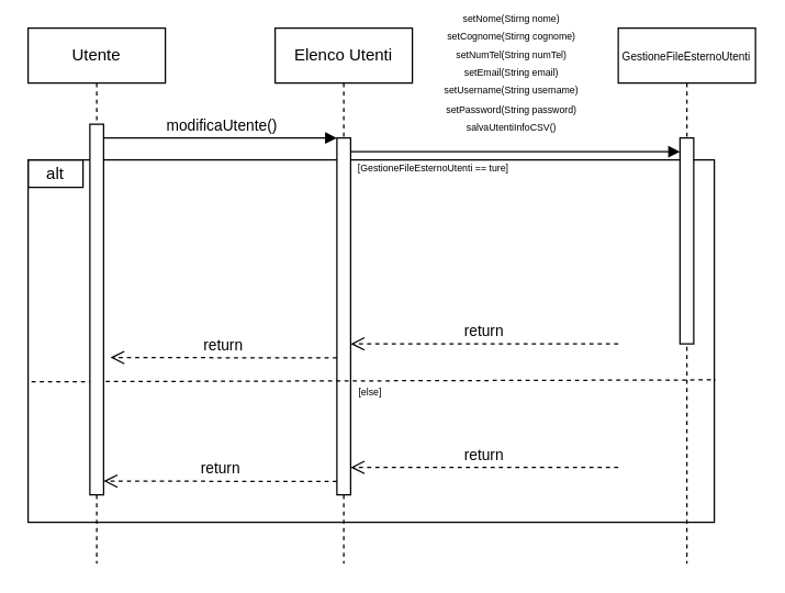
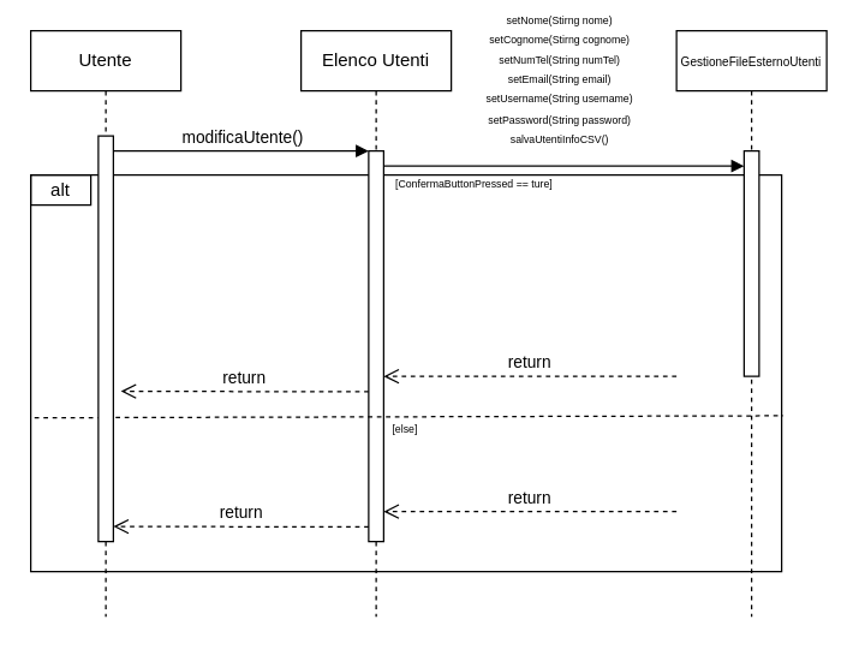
- <mxCell id="17" value="&lt;font style=&quot;font-size: 7px;&quot;&gt;[GestioneFileEsternoUtenti == ture]&lt;/font&gt;" style="text;html=1;align=center;verticalAlign=middle;resizable=0;points=[];autosize=1;strokeColor=none;fillColor=none;" vertex="1" parent="1"><mxGeometry x="250" y="106" width="130" height="30" as="geometry" /></mxCell>
+ <mxCell id="17" value="&lt;font style=&quot;font-size: 7px;&quot;&gt;[ConfermaButtonPressed == ture]&lt;/font&gt;" style="text;html=1;align=center;verticalAlign=middle;resizable=0;points=[];autosize=1;strokeColor=none;fillColor=none;" vertex="1" parent="1"><mxGeometry x="250" y="106" width="130" height="30" as="geometry" /></mxCell>
